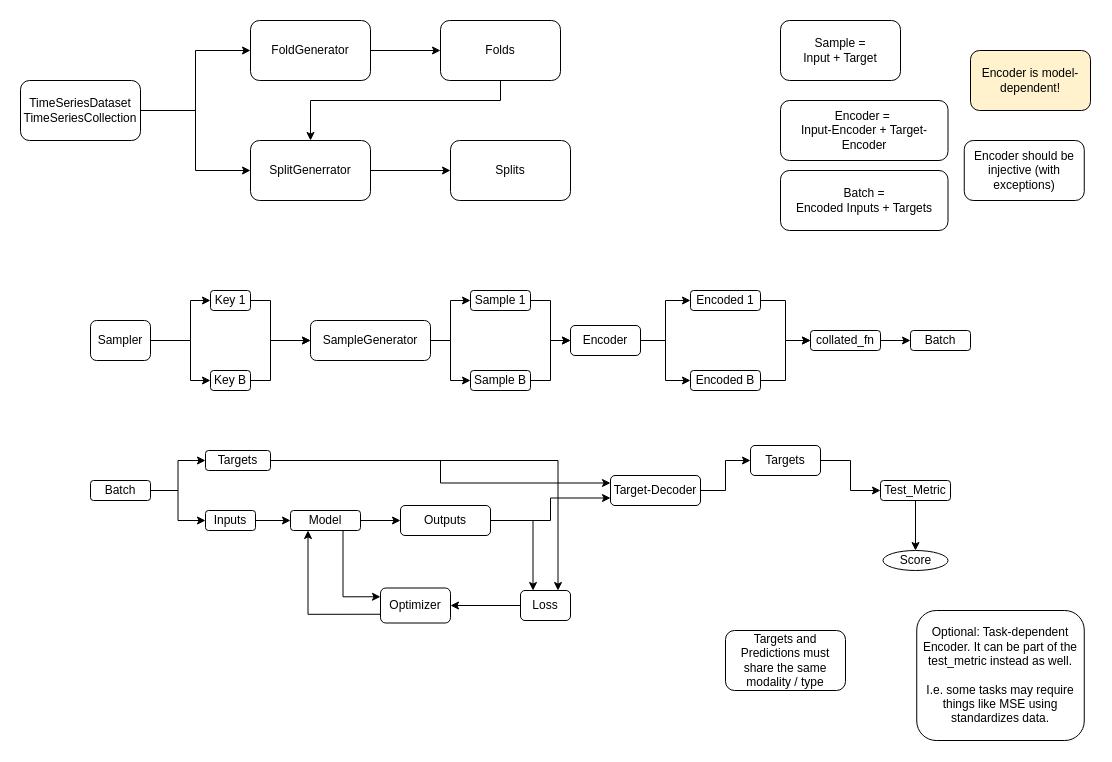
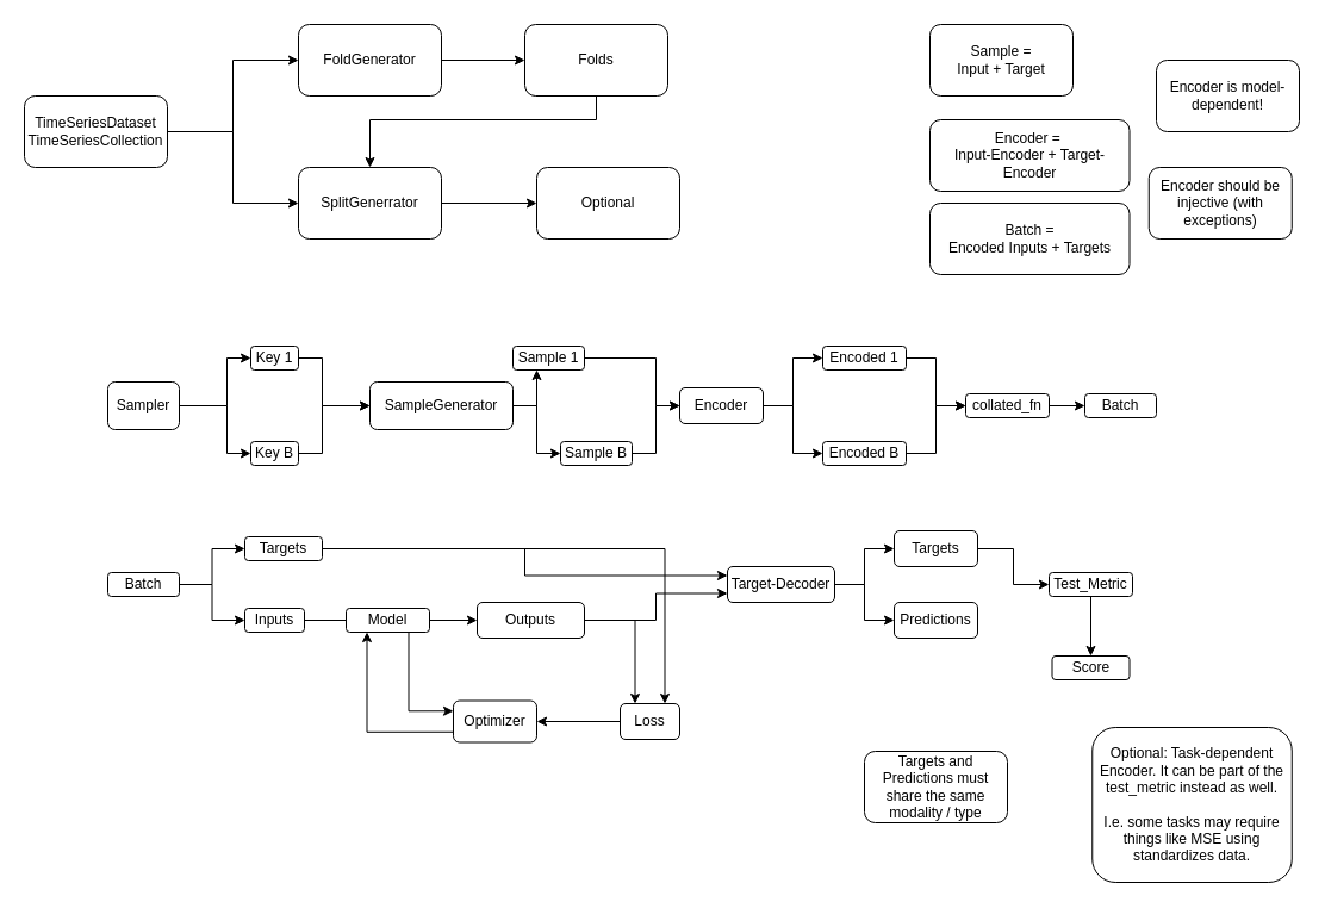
- <mxCell id="66" value="Encoder is model-dependent!" style="rounded=1;whiteSpace=wrap;html=1;fillColor=#fff2cc;" vertex="1" parent="1"><mxGeometry x="970" y="50" width="120" height="60" as="geometry" /></mxCell>
+ <mxCell id="66" value="Encoder is model-dependent!" style="rounded=1;whiteSpace=wrap;html=1;" vertex="1" parent="1"><mxGeometry x="970" y="50" width="120" height="60" as="geometry" /></mxCell>
- <mxCell id="11" value="Splits" style="rounded=1;whiteSpace=wrap;html=1;" vertex="1" parent="1"><mxGeometry x="450" y="140" width="120" height="60" as="geometry" /></mxCell>
+ <mxCell id="11" value="Optional" style="rounded=1;whiteSpace=wrap;html=1;" vertex="1" parent="1"><mxGeometry x="450" y="140" width="120" height="60" as="geometry" /></mxCell>
- <mxCell id="23" value="Sample 1" style="rounded=1;whiteSpace=wrap;html=1;" vertex="1" parent="1"><mxGeometry x="470" y="290" width="60" height="20" as="geometry" /></mxCell>
+ <mxCell id="23" value="Sample 1" style="rounded=1;whiteSpace=wrap;html=1;" vertex="1" parent="1"><mxGeometry x="430" y="290" width="60" height="20" as="geometry" /></mxCell>
+ <mxCell id="54" style="edgeStyle=orthogonalEdgeStyle;rounded=0;orthogonalLoop=1;jettySize=auto;html=1;" edge="1" parent="1" source="56" target="57"><mxGeometry relative="1" as="geometry"><mxPoint x="770" y="490" as="targetPoint" /></mxGeometry></mxCell>
- <mxCell id="42" style="edgeStyle=orthogonalEdgeStyle;rounded=0;orthogonalLoop=1;jettySize=auto;html=1;" edge="1" parent="1" source="43" target="46"><mxGeometry relative="1" as="geometry"><mxPoint x="290" y="520" as="targetPoint" /></mxGeometry></mxCell>
+ <mxCell id="42" style="edgeStyle=orthogonalEdgeStyle;rounded=0;orthogonalLoop=1;jettySize=auto;html=1;endArrow=none;" edge="1" parent="1" source="43" target="46"><mxGeometry relative="1" as="geometry"><mxPoint x="290" y="520" as="targetPoint" /></mxGeometry></mxCell>
+ <mxCell id="57" value="Predictions" style="rounded=1;whiteSpace=wrap;html=1;" vertex="1" parent="1"><mxGeometry x="750" y="505" width="70" height="30" as="geometry" /></mxCell>
- <mxCell id="62" value="Score" style="ellipse;whiteSpace=wrap;html=1;" vertex="1" parent="1"><mxGeometry x="882.5" y="550" width="65" height="20" as="geometry" /></mxCell>
+ <mxCell id="62" value="Score" style="rounded=1;whiteSpace=wrap;html=1;" vertex="1" parent="1"><mxGeometry x="882.5" y="550" width="65" height="20" as="geometry" /></mxCell>
